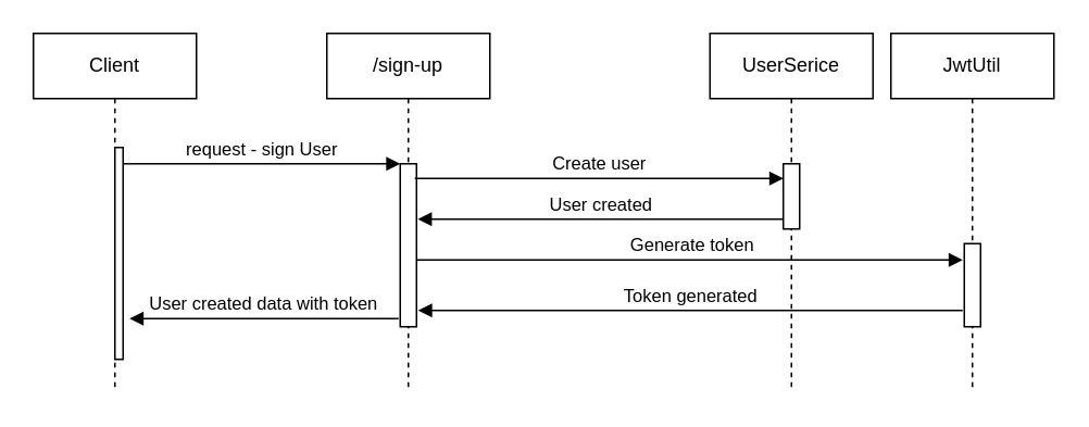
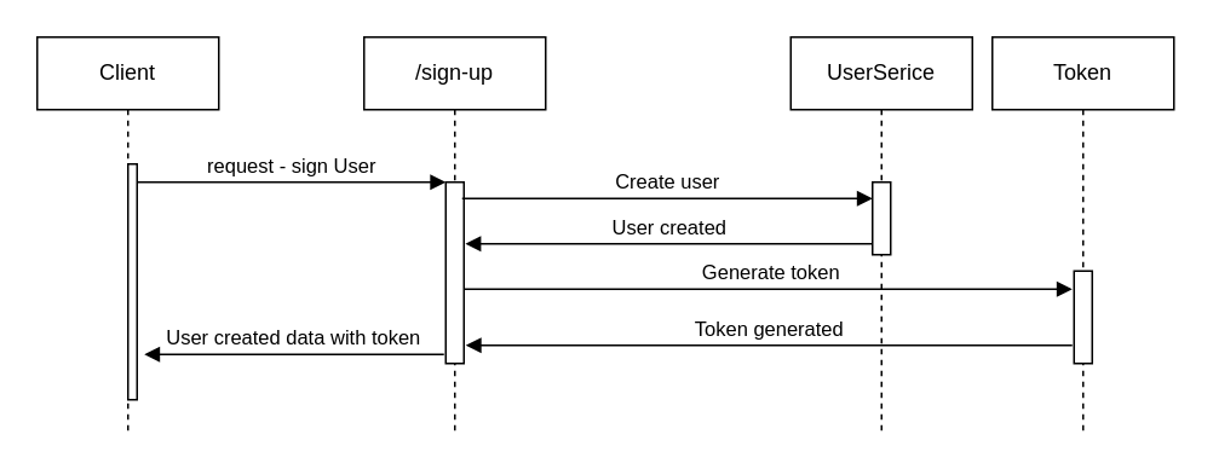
- <mxCell id="10" value="JwtUtil" style="shape=umlLifeline;perimeter=lifelinePerimeter;whiteSpace=wrap;html=1;container=0;dropTarget=0;collapsible=0;recursiveResize=0;outlineConnect=0;portConstraint=eastwest;newEdgeStyle={&quot;edgeStyle&quot;:&quot;elbowEdgeStyle&quot;,&quot;elbow&quot;:&quot;vertical&quot;,&quot;curved&quot;:0,&quot;rounded&quot;:0};" parent="1" vertex="1"><mxGeometry x="546" y="20" width="100" height="220" as="geometry" /></mxCell>
+ <mxCell id="10" value="Token" style="shape=umlLifeline;perimeter=lifelinePerimeter;whiteSpace=wrap;html=1;container=0;dropTarget=0;collapsible=0;recursiveResize=0;outlineConnect=0;portConstraint=eastwest;newEdgeStyle={&quot;edgeStyle&quot;:&quot;elbowEdgeStyle&quot;,&quot;elbow&quot;:&quot;vertical&quot;,&quot;curved&quot;:0,&quot;rounded&quot;:0};" parent="1" vertex="1"><mxGeometry x="546" y="20" width="100" height="220" as="geometry" /></mxCell>
